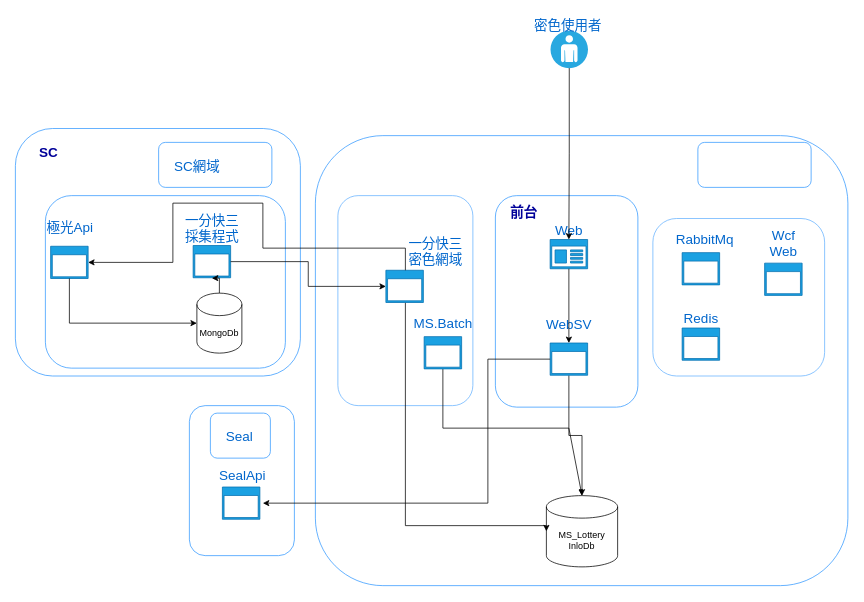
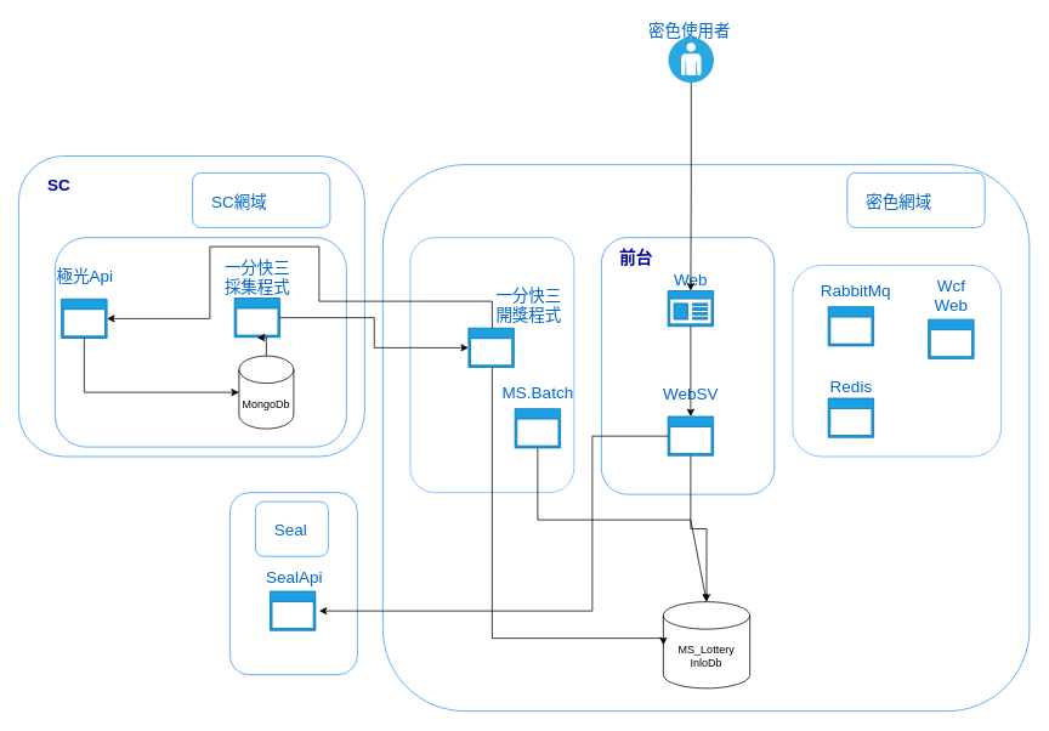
+ <mxCell id="11" value="密色網域" style="text;html=1;resizable=0;points=[];autosize=1;align=left;verticalAlign=top;spacingTop=-4;fontSize=18;fontColor=#0066CC;" parent="9" vertex="1"><mxGeometry x="19" y="17.5" width="100" height="30" as="geometry" /></mxCell>
- <mxCell id="35" value="一分快三&lt;br&gt;&lt;div style=&quot;&quot;&gt;&lt;span style=&quot;background-color: initial;&quot;&gt;密色網域&lt;/span&gt;&lt;/div&gt;" style="text;html=1;resizable=0;points=[];autosize=1;align=center;verticalAlign=top;spacingTop=-4;fontSize=18;fontColor=#0066CC;" parent="1" vertex="1"><mxGeometry x="530" y="310.5" width="100" height="50" as="geometry" /></mxCell>
+ <mxCell id="35" value="一分快三&lt;br&gt;&lt;div style=&quot;&quot;&gt;&lt;span style=&quot;background-color: initial;&quot;&gt;開獎程式&lt;/span&gt;&lt;/div&gt;" style="text;html=1;resizable=0;points=[];autosize=1;align=center;verticalAlign=top;spacingTop=-4;fontSize=18;fontColor=#0066CC;" parent="1" vertex="1"><mxGeometry x="530" y="310.5" width="100" height="50" as="geometry" /></mxCell>
